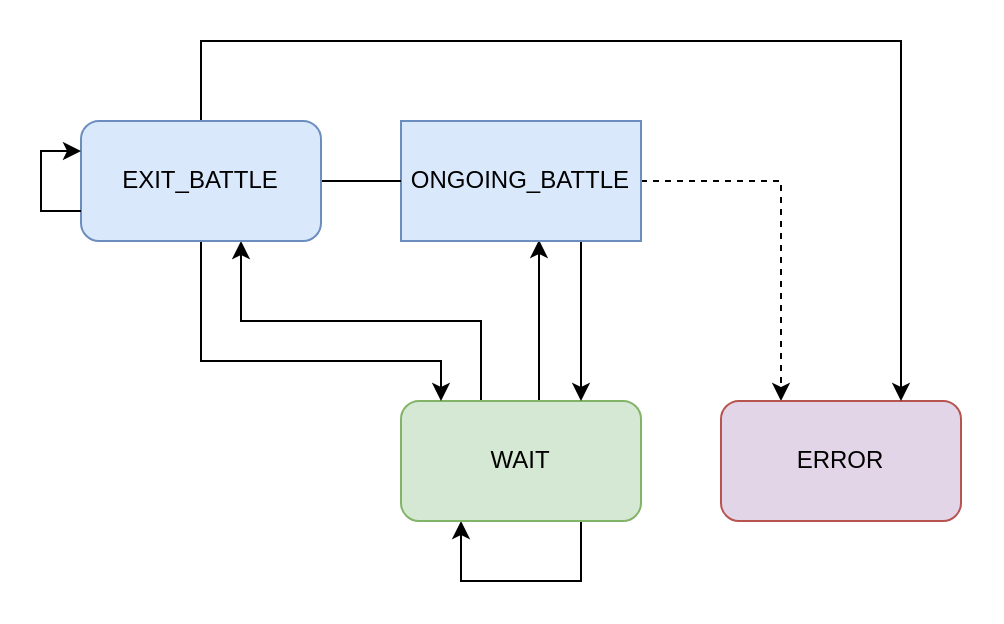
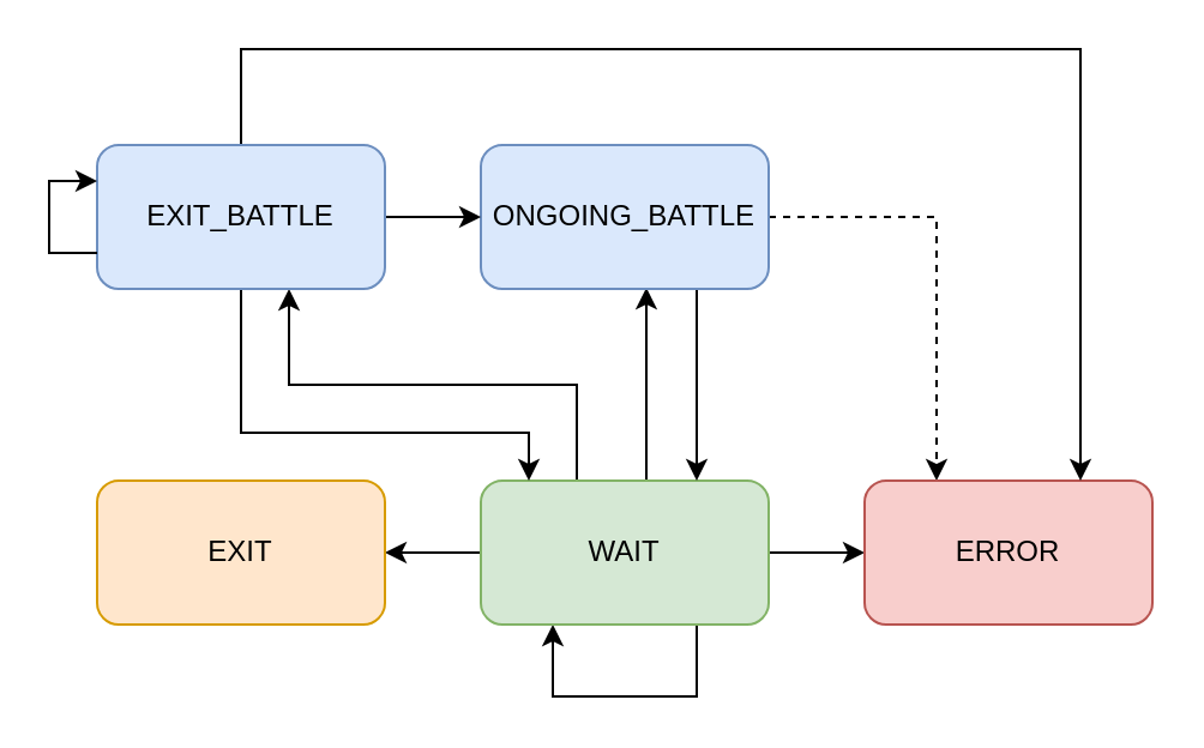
- <mxCell id="12" value="" style="edgeStyle=orthogonalEdgeStyle;rounded=0;orthogonalLoop=1;jettySize=auto;html=1;entryX=0;entryY=0.5;entryDx=0;entryDy=0;endArrow=none;" parent="1" source="15" target="10" edge="1"><mxGeometry relative="1" as="geometry"><mxPoint x="190" y="50" as="targetPoint" /></mxGeometry></mxCell>
+ <mxCell id="12" value="" style="edgeStyle=orthogonalEdgeStyle;rounded=0;orthogonalLoop=1;jettySize=auto;html=1;entryX=0;entryY=0.5;entryDx=0;entryDy=0;" parent="1" source="15" target="10" edge="1"><mxGeometry relative="1" as="geometry"><mxPoint x="190" y="50" as="targetPoint" /></mxGeometry></mxCell>
- <mxCell id="10" value="ONGOING_BATTLE" style="whiteSpace=wrap;html=1;fillColor=#dae8fc;strokeColor=#6c8ebf;rounded=0;" parent="1" vertex="1"><mxGeometry x="200" y="60" width="120" height="60" as="geometry" /></mxCell>
+ <mxCell id="10" value="ONGOING_BATTLE" style="rounded=1;whiteSpace=wrap;html=1;fillColor=#dae8fc;strokeColor=#6c8ebf;" parent="1" vertex="1"><mxGeometry x="200" y="60" width="120" height="60" as="geometry" /></mxCell>
+ <mxCell id="16" value="EXIT" style="rounded=1;whiteSpace=wrap;html=1;fillColor=#ffe6cc;strokeColor=#d79b00;" parent="1" vertex="1"><mxGeometry x="40" y="200" width="120" height="60" as="geometry" /></mxCell>
+ <mxCell id="2" value="" style="edgeStyle=orthogonalEdgeStyle;rounded=0;orthogonalLoop=1;jettySize=auto;html=1;" parent="1" source="7" target="16" edge="1"><mxGeometry relative="1" as="geometry" /></mxCell>
+ <mxCell id="5" value="" style="edgeStyle=orthogonalEdgeStyle;rounded=0;orthogonalLoop=1;jettySize=auto;html=1;" parent="1" source="7" target="11" edge="1"><mxGeometry relative="1" as="geometry" /></mxCell>
- <mxCell id="11" value="ERROR" style="rounded=1;whiteSpace=wrap;html=1;fillColor=#e1d5e7;strokeColor=#b85450;" parent="1" vertex="1"><mxGeometry x="360" y="200" width="120" height="60" as="geometry" /></mxCell>
+ <mxCell id="11" value="ERROR" style="rounded=1;whiteSpace=wrap;html=1;fillColor=#f8cecc;strokeColor=#b85450;" parent="1" vertex="1"><mxGeometry x="360" y="200" width="120" height="60" as="geometry" /></mxCell>
